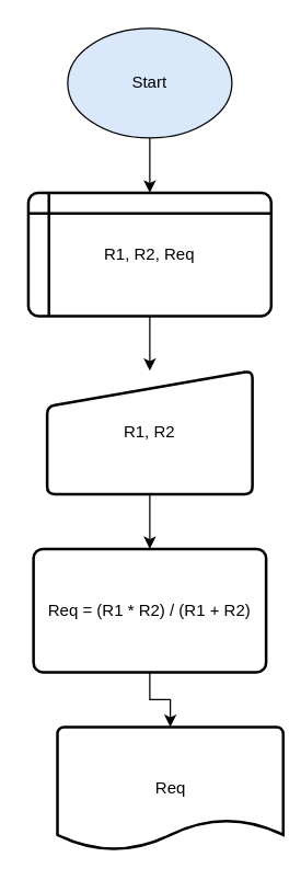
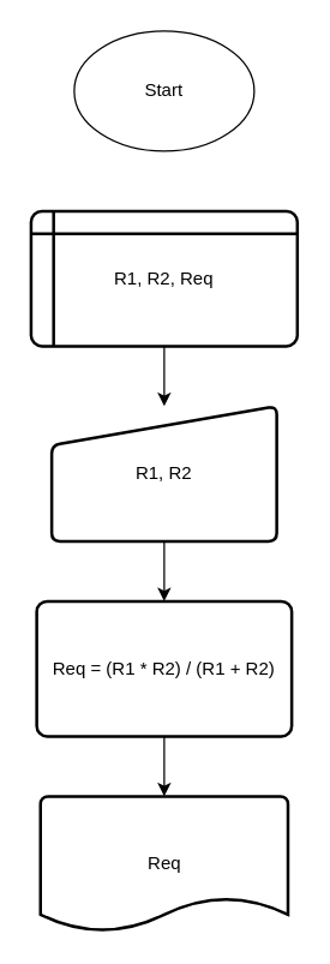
- <mxCell id="3" value="Start" style="ellipse;whiteSpace=wrap;html=1;fillColor=#dae8fc;" vertex="1" parent="1"><mxGeometry x="49" y="20" width="120" height="80" as="geometry" /></mxCell>
+ <mxCell id="3" value="Start" style="ellipse;whiteSpace=wrap;html=1;" vertex="1" parent="1"><mxGeometry x="49" y="20" width="120" height="80" as="geometry" /></mxCell>
- <mxCell id="2" style="edgeStyle=orthogonalEdgeStyle;rounded=0;orthogonalLoop=1;jettySize=auto;html=1;exitX=0.5;exitY=1;exitDx=0;exitDy=0;entryX=0.5;entryY=0;entryDx=0;entryDy=0;" edge="1" parent="1" source="3" target="5"><mxGeometry relative="1" as="geometry" /></mxCell>
- <mxCell id="10" value="Req" style="strokeWidth=2;html=1;shape=mxgraph.flowchart.document2;whiteSpace=wrap;size=0.25;" vertex="1" parent="1"><mxGeometry x="41.5" y="530" width="165" height="90" as="geometry" /></mxCell>
+ <mxCell id="10" value="Req" style="strokeWidth=2;html=1;shape=mxgraph.flowchart.document2;whiteSpace=wrap;size=0.25;" vertex="1" parent="1"><mxGeometry x="26.5" y="530" width="165" height="90" as="geometry" /></mxCell>
